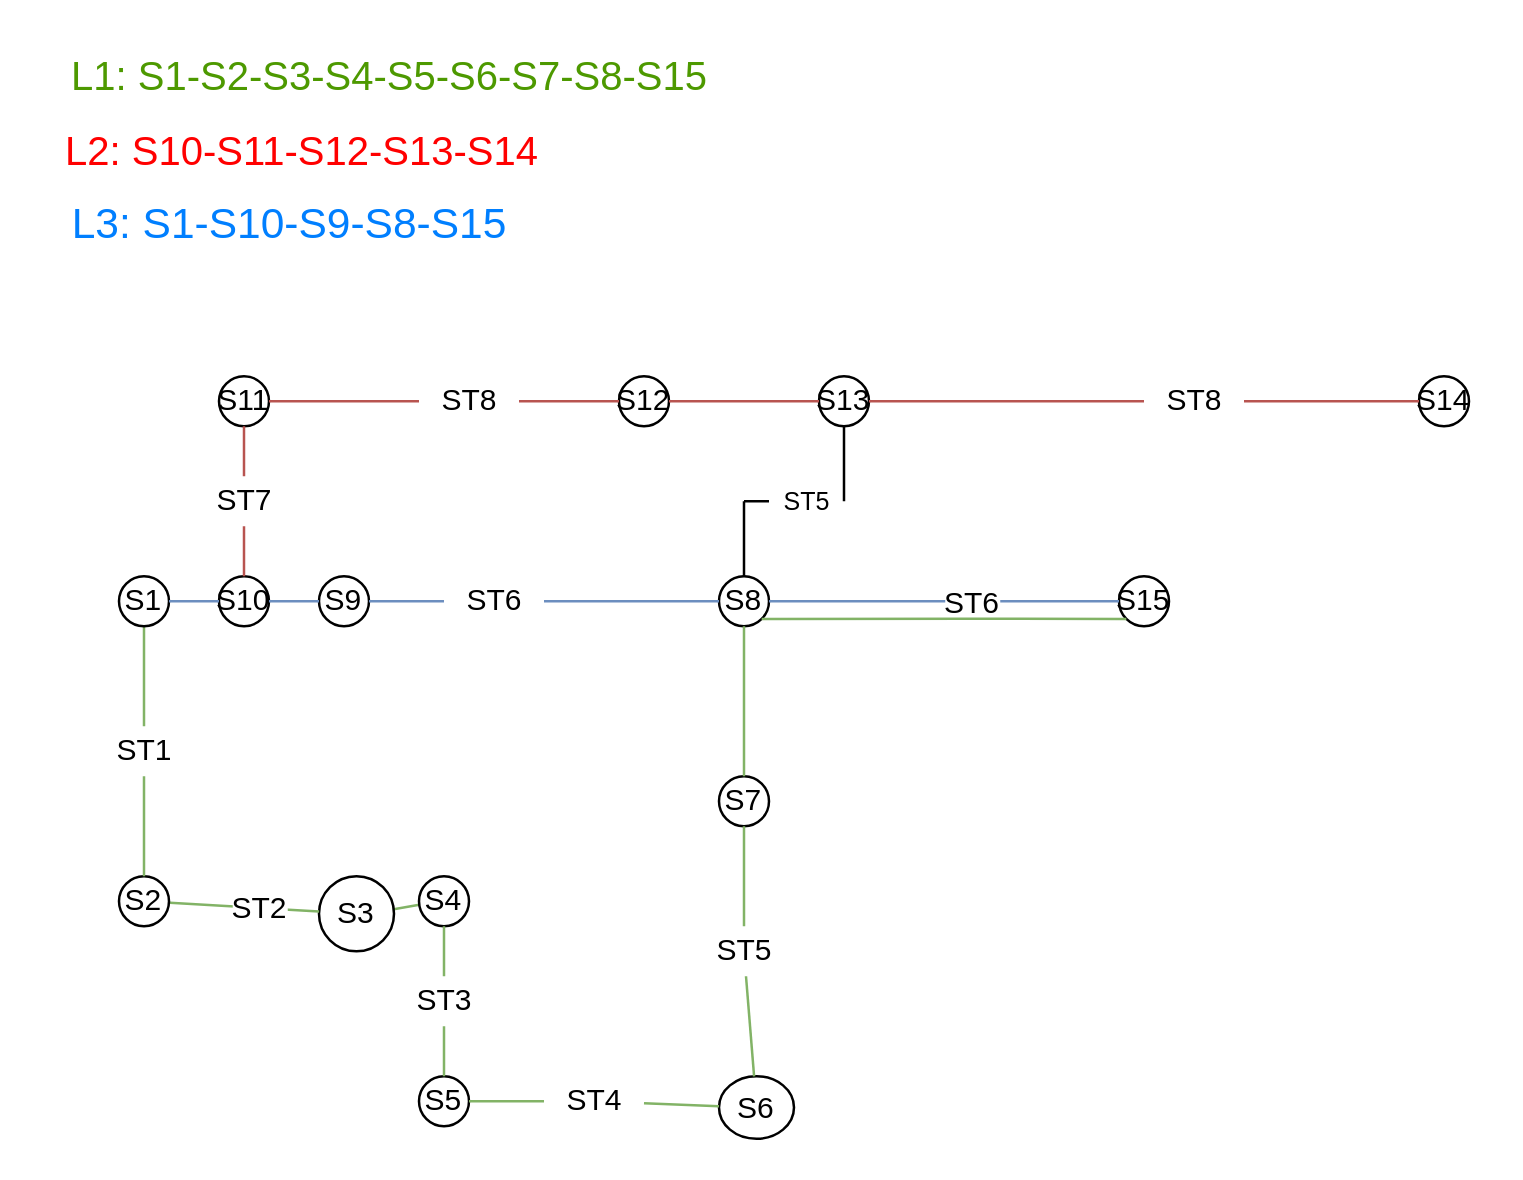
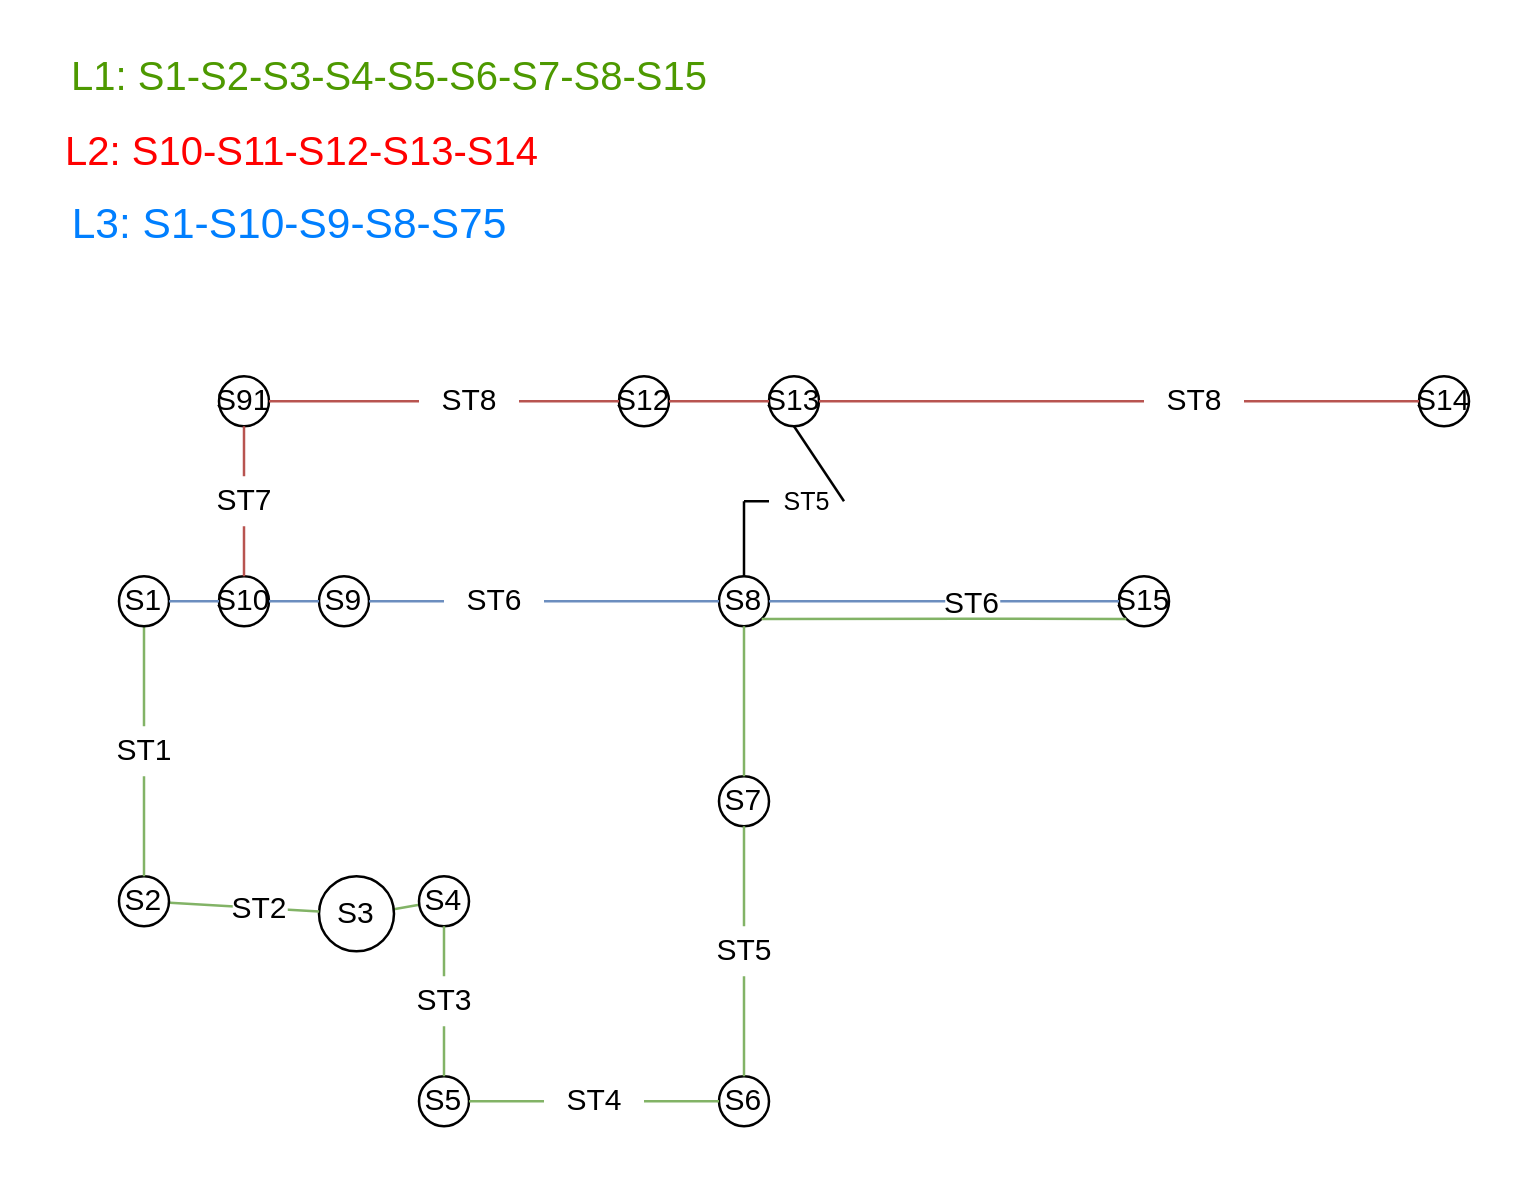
- <mxCell id="60" value="&lt;font color=&quot;#007fff&quot; style=&quot;font-size: 17px&quot;&gt;L3: S1-S10-S9-S8-S15&lt;/font&gt;" style="text;html=1;align=center;verticalAlign=middle;resizable=0;points=[];autosize=1;fontSize=13;" vertex="1" parent="1"><mxGeometry x="20" y="80" width="190" height="20" as="geometry" /></mxCell>
+ <mxCell id="60" value="&lt;font color=&quot;#007fff&quot; style=&quot;font-size: 17px&quot;&gt;L3: S1-S10-S9-S8-S75&lt;/font&gt;" style="text;html=1;align=center;verticalAlign=middle;resizable=0;points=[];autosize=1;fontSize=13;" vertex="1" parent="1"><mxGeometry x="20" y="80" width="190" height="20" as="geometry" /></mxCell>
- <mxCell id="26" value="S11" style="ellipse;whiteSpace=wrap;html=1;aspect=fixed;" vertex="1" parent="1"><mxGeometry x="87" y="150" width="20" height="20" as="geometry" /></mxCell>
+ <mxCell id="26" value="S91" style="ellipse;whiteSpace=wrap;html=1;aspect=fixed;" vertex="1" parent="1"><mxGeometry x="87" y="150" width="20" height="20" as="geometry" /></mxCell>
- <mxCell id="28" value="S13" style="ellipse;whiteSpace=wrap;html=1;aspect=fixed;" vertex="1" parent="1"><mxGeometry x="327" y="150" width="20" height="20" as="geometry" /></mxCell>
+ <mxCell id="28" value="S13" style="ellipse;whiteSpace=wrap;html=1;aspect=fixed;" vertex="1" parent="1"><mxGeometry x="307" y="150" width="20" height="20" as="geometry" /></mxCell>
- <mxCell id="11" value="S6" style="ellipse;whiteSpace=wrap;html=1;aspect=fixed;" vertex="1" parent="1"><mxGeometry x="287" y="430" width="30" height="25" as="geometry" /></mxCell>
+ <mxCell id="11" value="S6" style="ellipse;whiteSpace=wrap;html=1;aspect=fixed;" vertex="1" parent="1"><mxGeometry x="287" y="430" width="20" height="20" as="geometry" /></mxCell>
